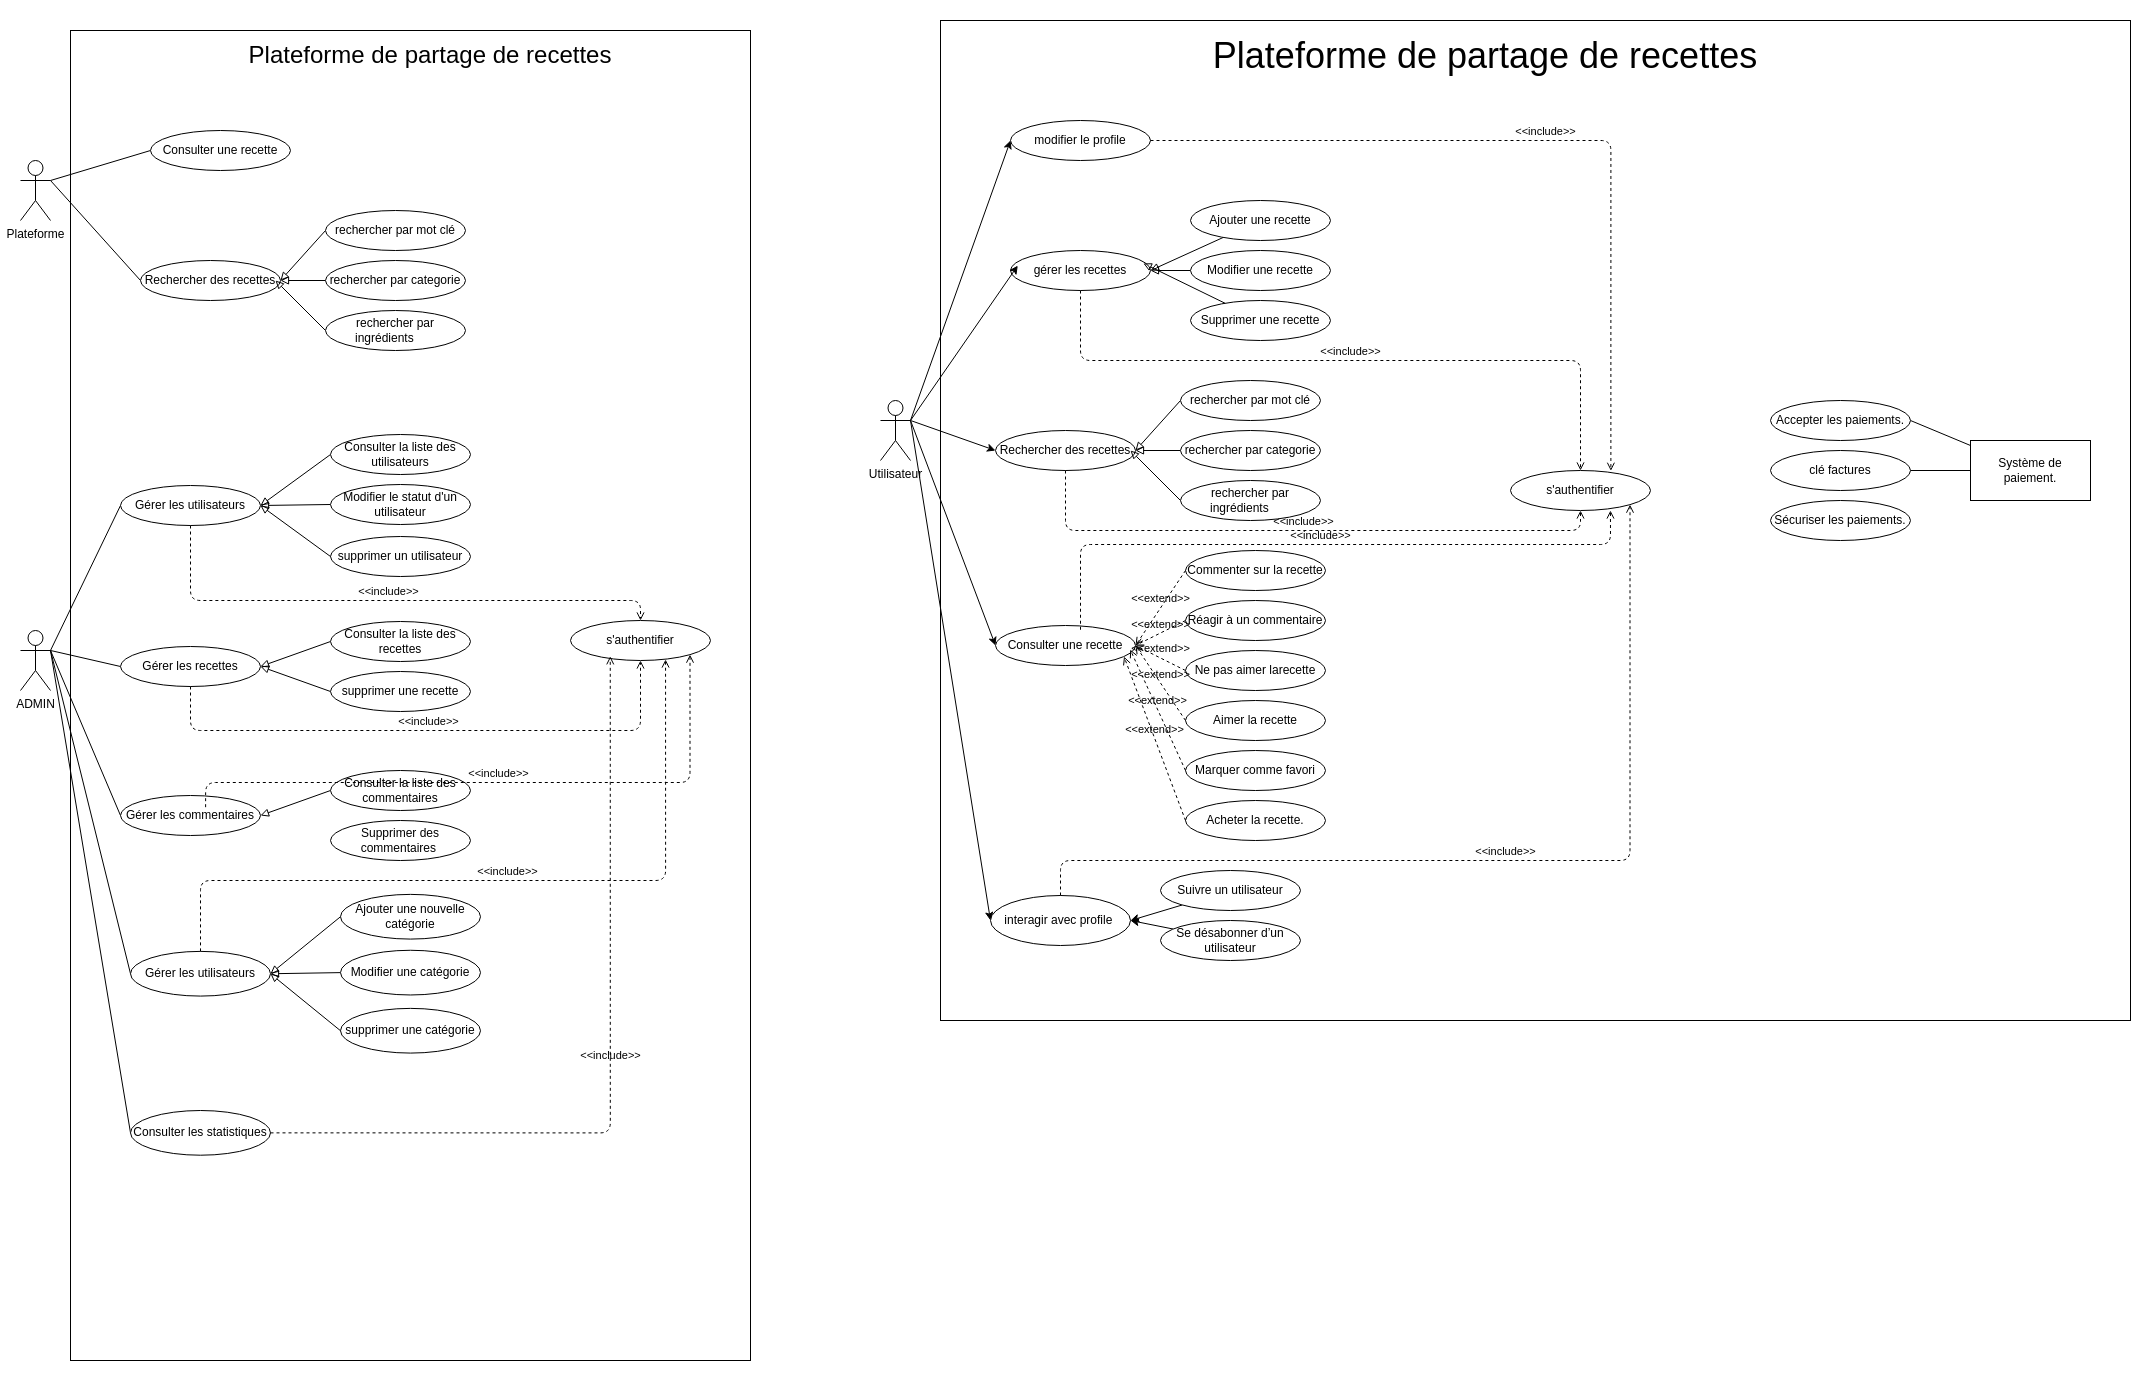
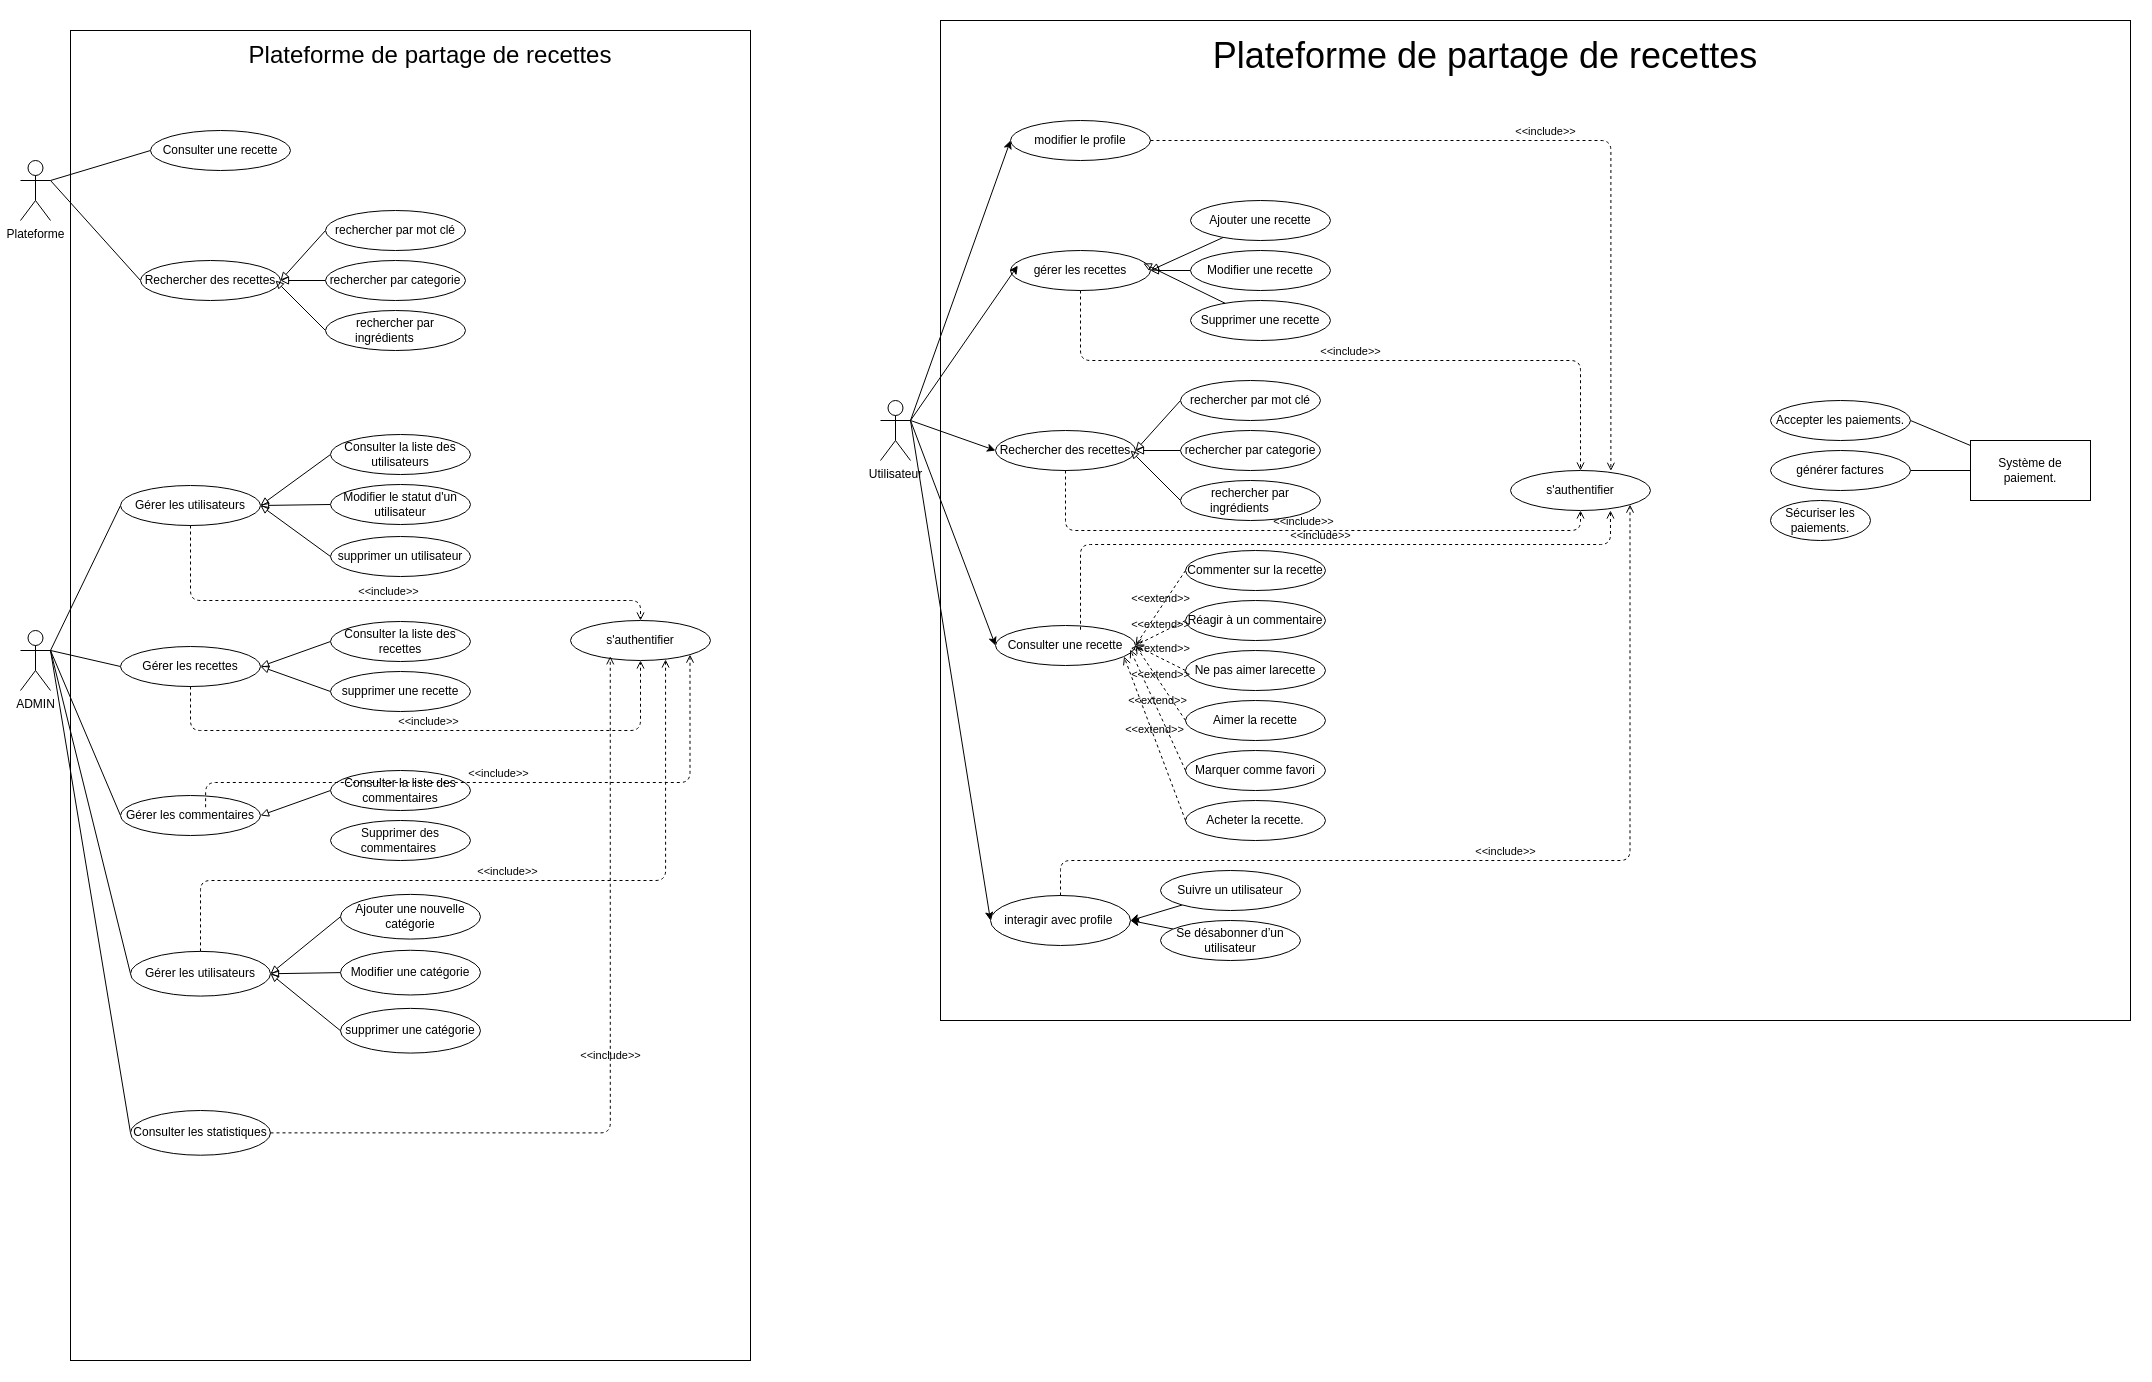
- <mxCell id="63" value="&lt;font style=&quot;color: light-dark(rgb(0, 0, 0), rgb(0, 0, 0));&quot;&gt;clé factures&lt;/font&gt;" style="ellipse;whiteSpace=wrap;html=1;fillColor=light-dark(#FFFFFF,#F2F261);" vertex="1" parent="1"><mxGeometry x="1770" y="450" width="140" height="40" as="geometry" /></mxCell>
+ <mxCell id="63" value="&lt;font style=&quot;color: light-dark(rgb(0, 0, 0), rgb(0, 0, 0));&quot;&gt;générer factures&lt;/font&gt;" style="ellipse;whiteSpace=wrap;html=1;fillColor=light-dark(#FFFFFF,#F2F261);" vertex="1" parent="1"><mxGeometry x="1770" y="450" width="140" height="40" as="geometry" /></mxCell>
- <mxCell id="65" value="&lt;font style=&quot;color: light-dark(rgb(0, 0, 0), rgb(0, 0, 0));&quot;&gt;Sécuriser les paiements.&lt;/font&gt;" style="ellipse;whiteSpace=wrap;html=1;fillColor=light-dark(#FFFFFF,#F2F261);" vertex="1" parent="1"><mxGeometry x="1770" y="500" width="140" height="40" as="geometry" /></mxCell>
+ <mxCell id="65" value="&lt;font style=&quot;color: light-dark(rgb(0, 0, 0), rgb(0, 0, 0));&quot;&gt;Sécuriser les paiements.&lt;/font&gt;" style="ellipse;whiteSpace=wrap;html=1;fillColor=light-dark(#FFFFFF,#F2F261);" vertex="1" parent="1"><mxGeometry x="1770" y="500" width="100" height="40" as="geometry" /></mxCell>
